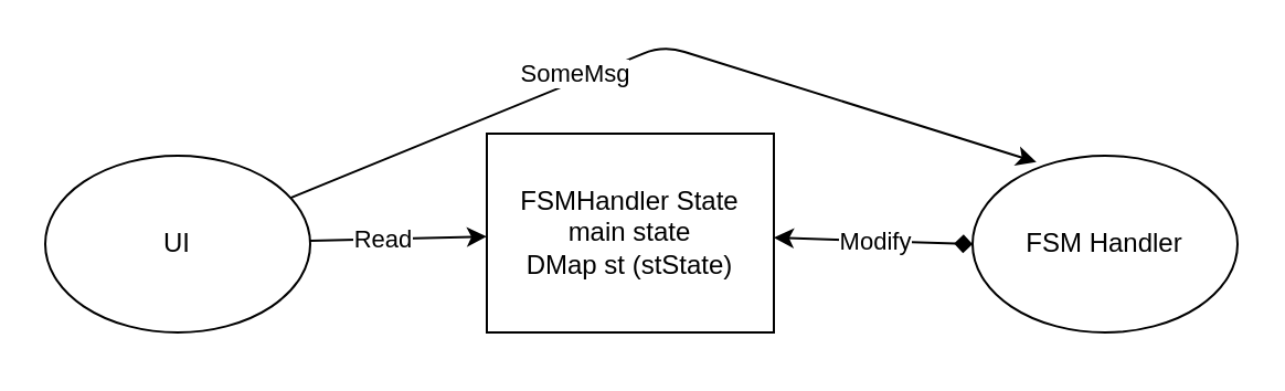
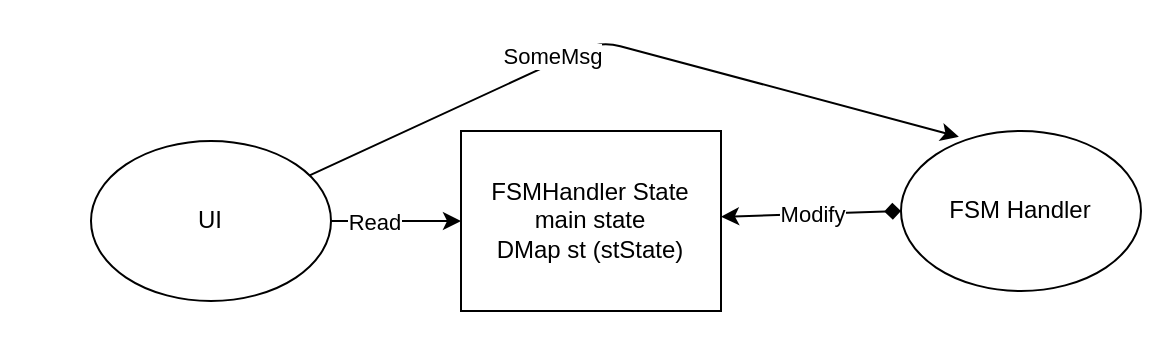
- <mxCell id="6" value="FSMHandler State&lt;br&gt;main state&lt;br&gt;DMap st (stState)" style="rounded=0;whiteSpace=wrap;html=1;" vertex="1" parent="1"><mxGeometry x="220" y="60" width="130" height="90" as="geometry" /></mxCell>
+ <mxCell id="6" value="FSMHandler State&lt;br&gt;main state&lt;br&gt;DMap st (stState)" style="rounded=0;whiteSpace=wrap;html=1;" vertex="1" parent="1"><mxGeometry x="230" y="65" width="130" height="90" as="geometry" /></mxCell>
- <mxCell id="9" value="UI" style="ellipse;whiteSpace=wrap;html=1;" vertex="1" parent="1"><mxGeometry x="20" y="70" width="120" height="80" as="geometry" /></mxCell>
+ <mxCell id="9" value="UI" style="ellipse;whiteSpace=wrap;html=1;" vertex="1" parent="1"><mxGeometry x="45" y="70" width="120" height="80" as="geometry" /></mxCell>
- <mxCell id="10" value="FSM Handler" style="ellipse;whiteSpace=wrap;html=1;" vertex="1" parent="1"><mxGeometry x="440" y="70" width="120" height="80" as="geometry" /></mxCell>
+ <mxCell id="10" value="FSM Handler" style="ellipse;whiteSpace=wrap;html=1;" vertex="1" parent="1"><mxGeometry x="450" y="65" width="120" height="80" as="geometry" /></mxCell>
